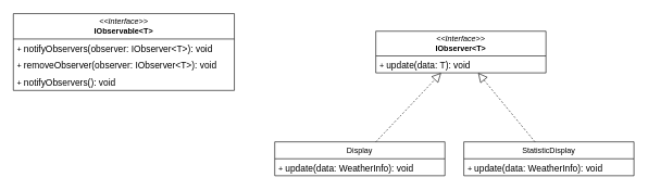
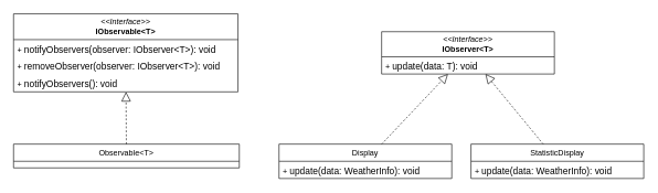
+ <mxCell id="7" value="" style="endArrow=block;dashed=1;endFill=0;endSize=12;html=1;rounded=0;fontSize=12;curved=1;" parent="1" source="6" target="2" edge="1"><mxGeometry width="160" relative="1" as="geometry"><mxPoint x="173" y="178" as="sourcePoint" /><mxPoint x="333" y="178" as="targetPoint" /></mxGeometry></mxCell>
+ <mxCell id="6" value="Observable&amp;lt;T&amp;gt;" style="swimlane;fontStyle=0;childLayout=stackLayout;horizontal=1;startSize=26;fillColor=none;horizontalStack=0;resizeParent=1;resizeParentMax=0;resizeLast=0;collapsible=1;marginBottom=0;whiteSpace=wrap;html=1;" parent="1" vertex="1"><mxGeometry x="20" y="217" width="341" height="36" as="geometry" /></mxCell>
